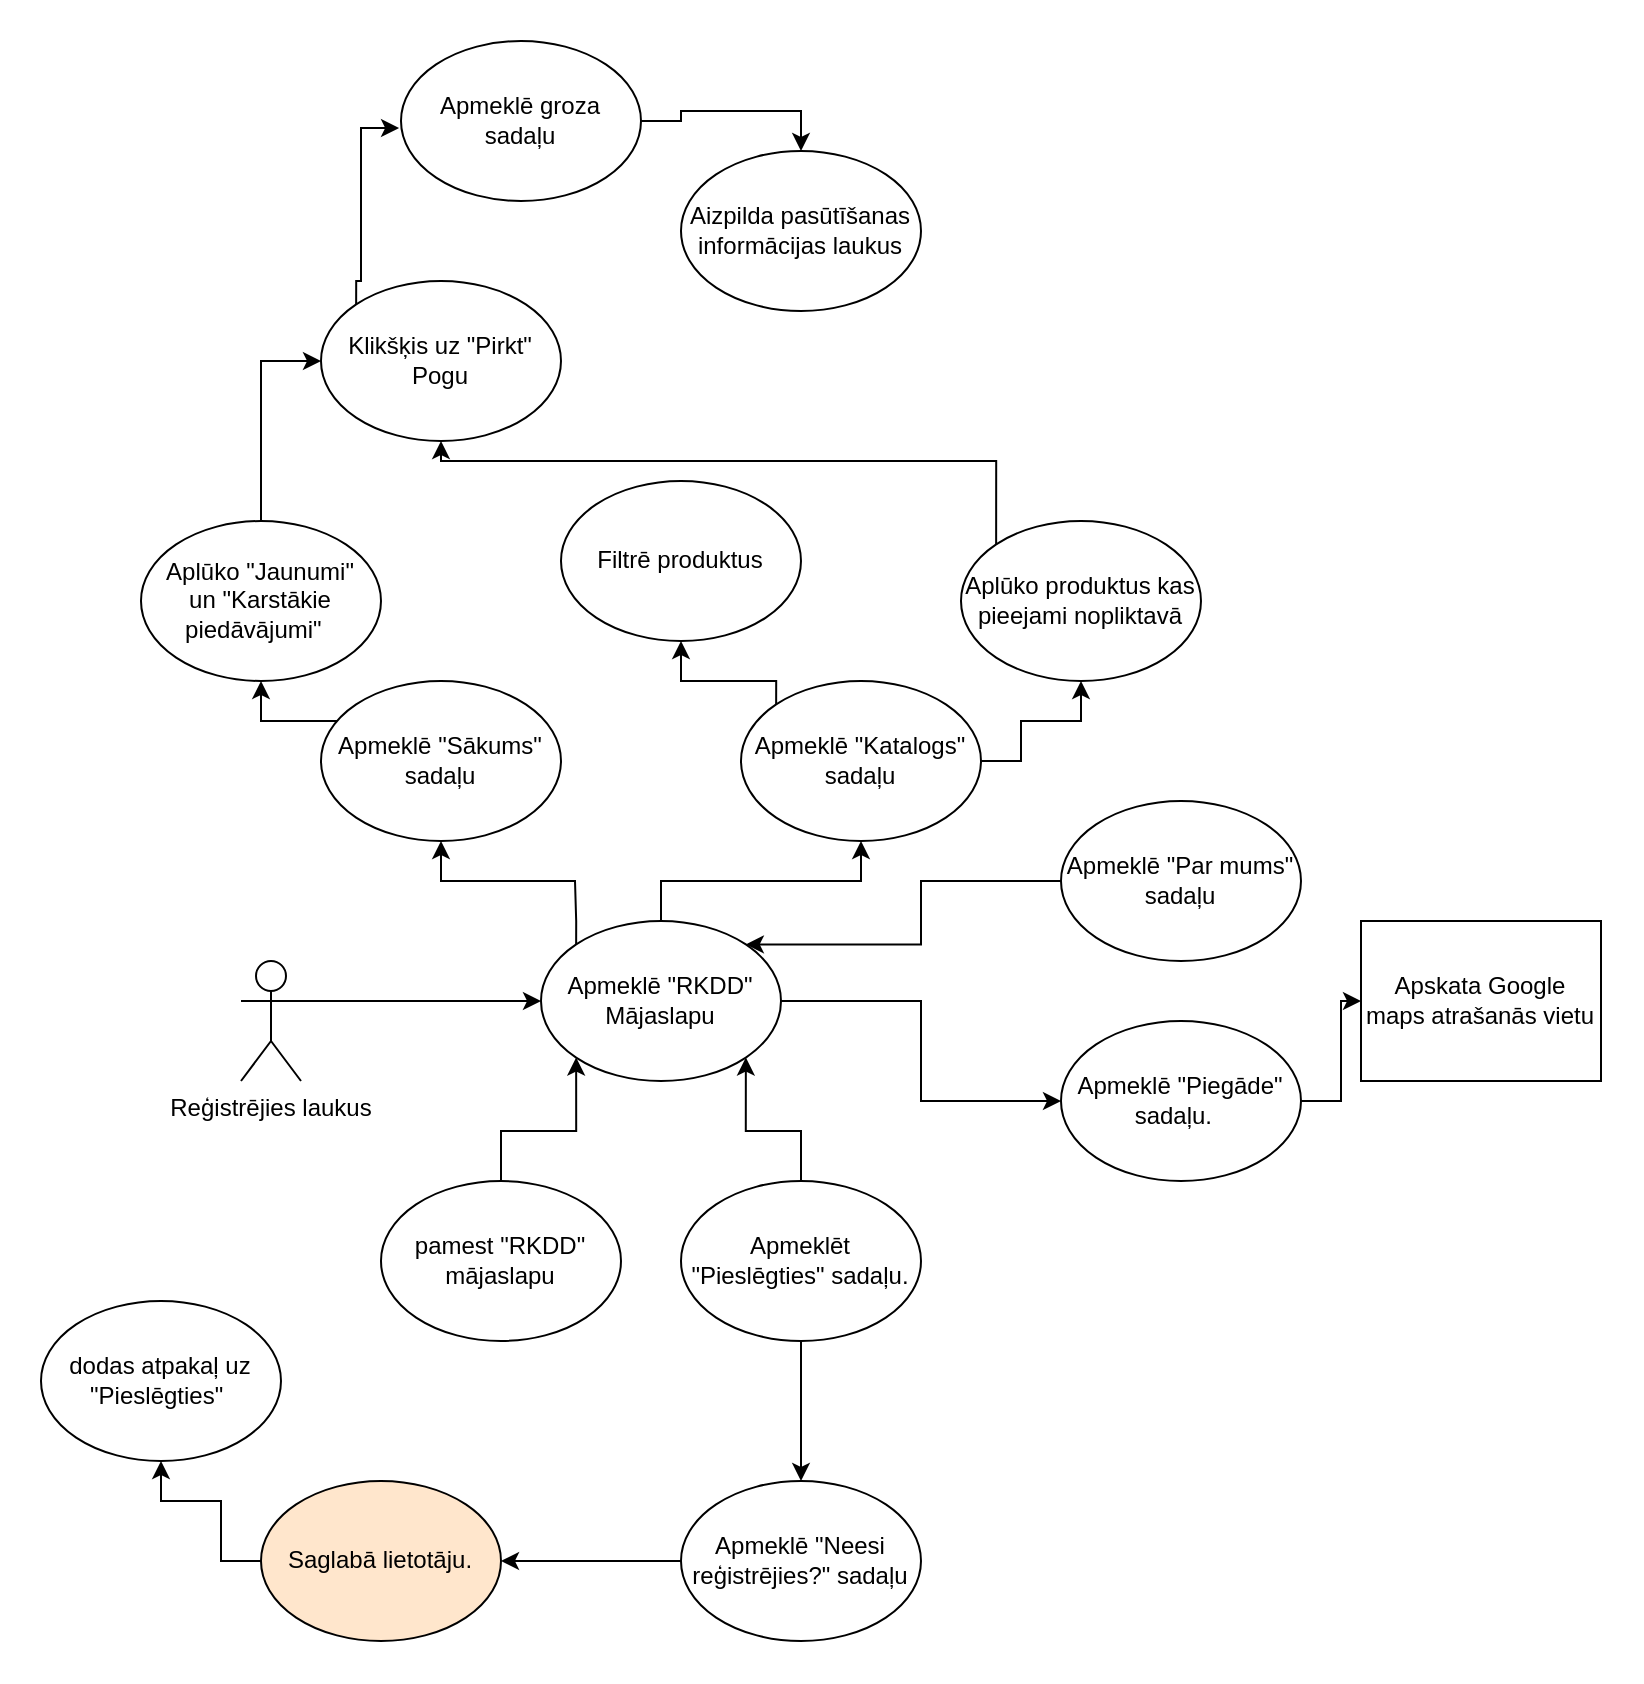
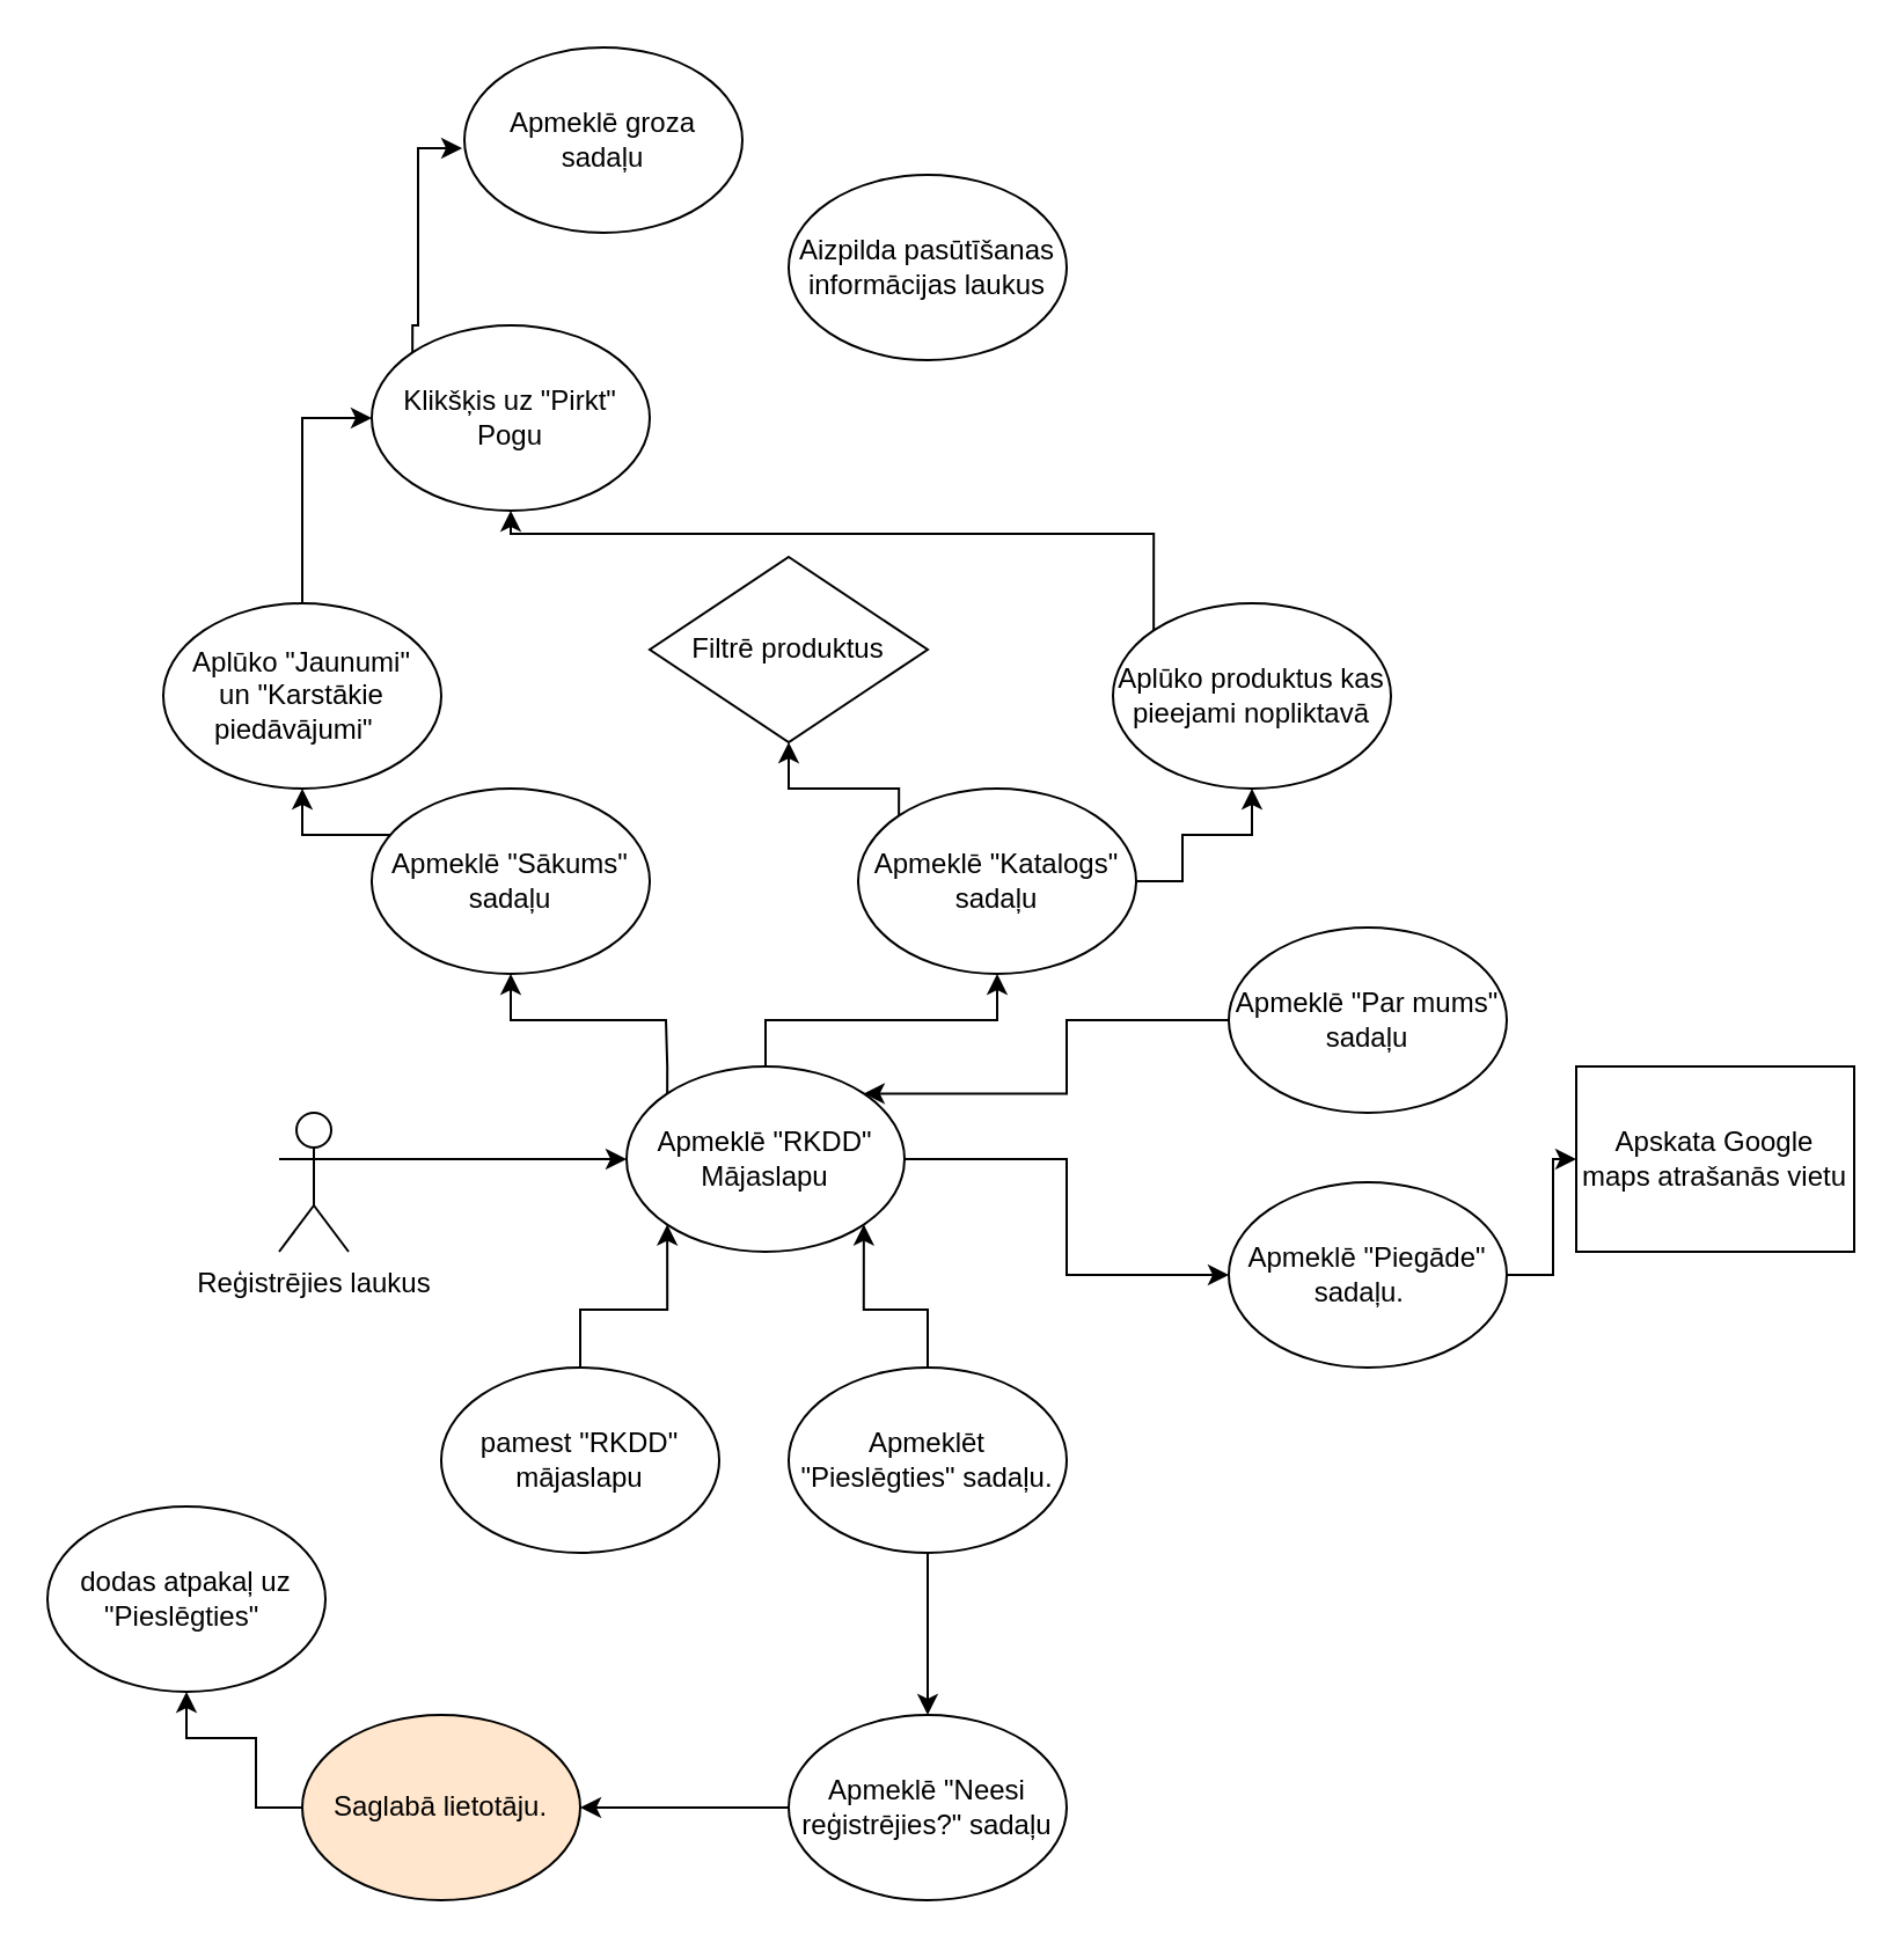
- <mxCell id="35" style="edgeStyle=orthogonalEdgeStyle;rounded=0;orthogonalLoop=1;jettySize=auto;html=1;exitX=1;exitY=0.5;exitDx=0;exitDy=0;entryX=0.5;entryY=0;entryDx=0;entryDy=0;" edge="1" parent="1" source="36" target="37"><mxGeometry relative="1" as="geometry" /></mxCell>
- <mxCell id="13" value="Filtrē produktus" style="ellipse;whiteSpace=wrap;html=1;" vertex="1" parent="1"><mxGeometry x="280" y="240" width="120" height="80" as="geometry" /></mxCell>
+ <mxCell id="13" value="Filtrē produktus" style="rhombus;whiteSpace=wrap;html=1;" vertex="1" parent="1"><mxGeometry x="280" y="240" width="120" height="80" as="geometry" /></mxCell>
